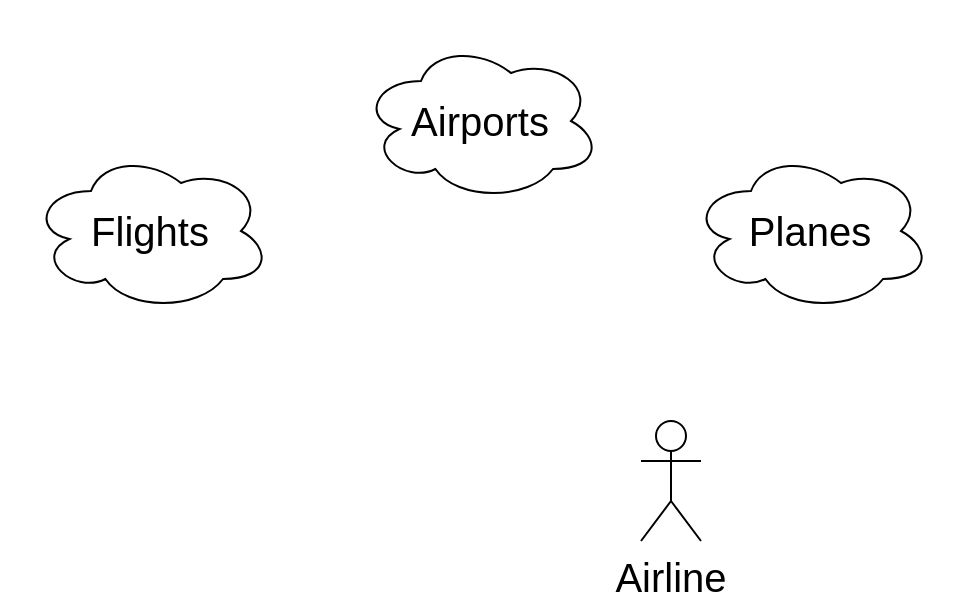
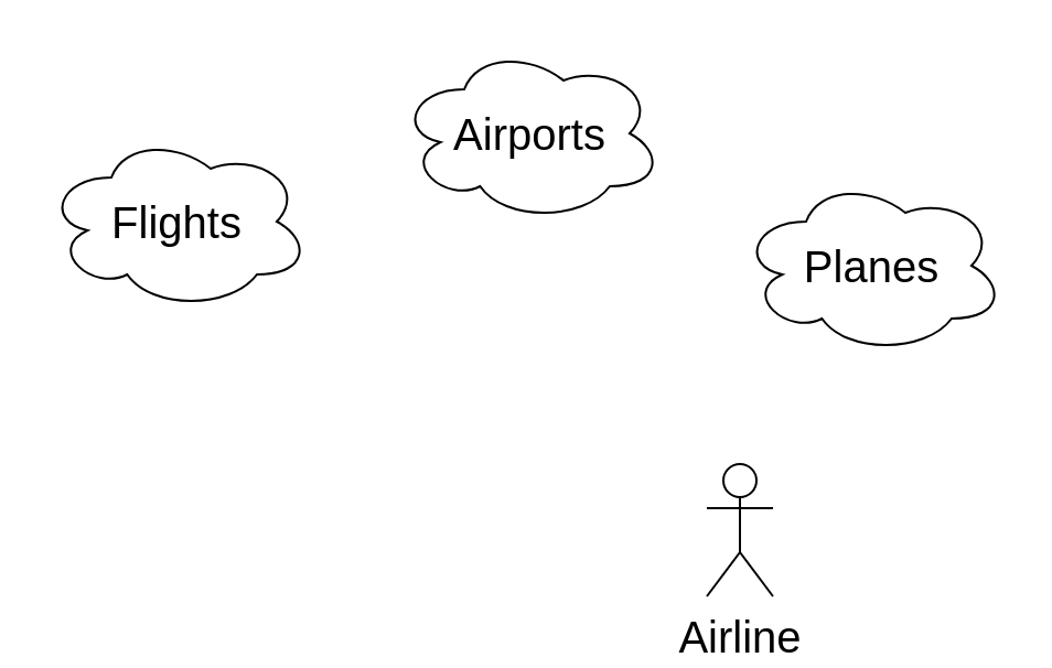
- <mxCell id="3" value="Flights" style="ellipse;shape=cloud;whiteSpace=wrap;html=1;sketch=0;hachureGap=4;fontFamily=Helvetica;fontSize=20;" vertex="1" parent="1"><mxGeometry x="15" y="75" width="120" height="80" as="geometry" /></mxCell>
+ <mxCell id="3" value="Flights" style="ellipse;shape=cloud;whiteSpace=wrap;html=1;sketch=0;hachureGap=4;fontFamily=Helvetica;fontSize=20;" vertex="1" parent="1"><mxGeometry x="20" y="60" width="120" height="80" as="geometry" /></mxCell>
- <mxCell id="5" value="Planes" style="ellipse;shape=cloud;whiteSpace=wrap;html=1;sketch=0;hachureGap=4;fontFamily=Helvetica;fontSize=20;" vertex="1" parent="1"><mxGeometry x="345" y="75" width="120" height="80" as="geometry" /></mxCell>
+ <mxCell id="5" value="Planes" style="ellipse;shape=cloud;whiteSpace=wrap;html=1;sketch=0;hachureGap=4;fontFamily=Helvetica;fontSize=20;" vertex="1" parent="1"><mxGeometry x="335" y="80" width="120" height="80" as="geometry" /></mxCell>
